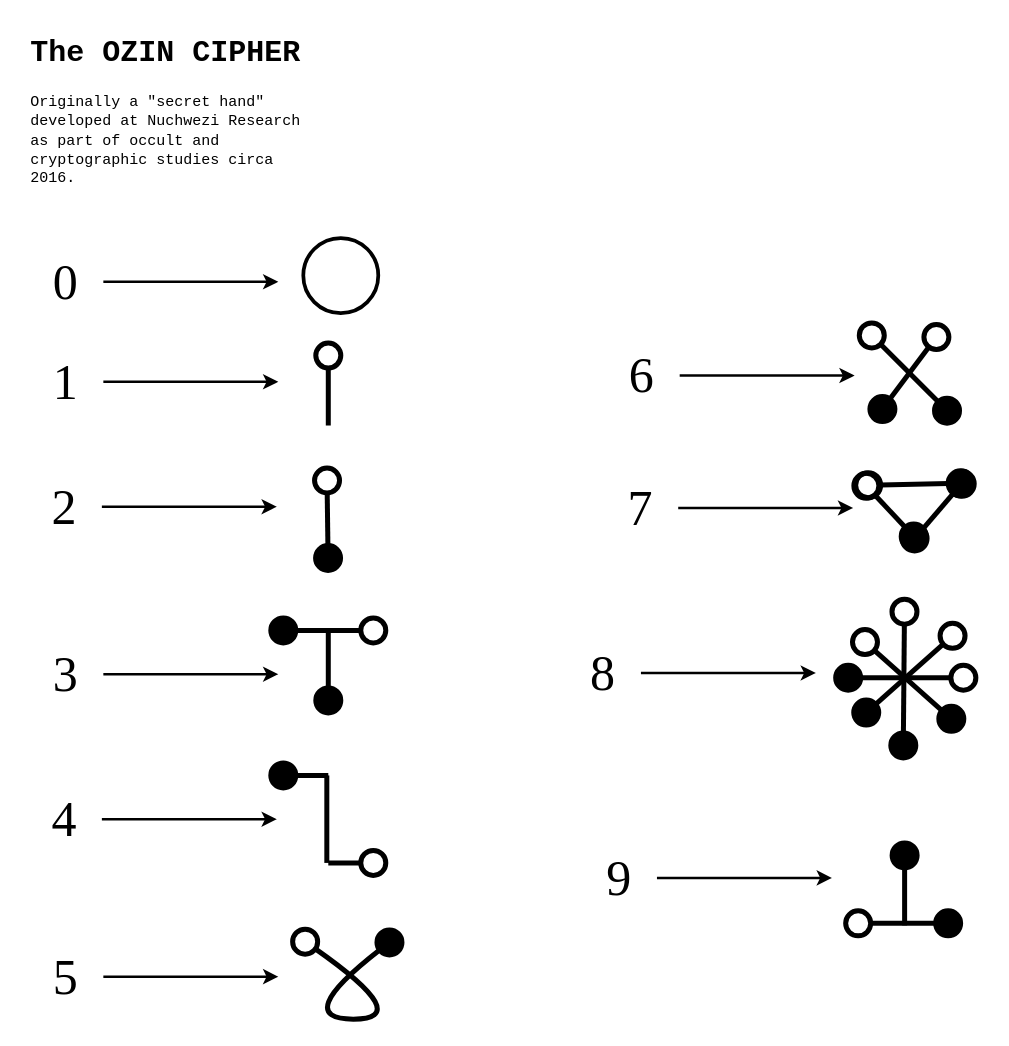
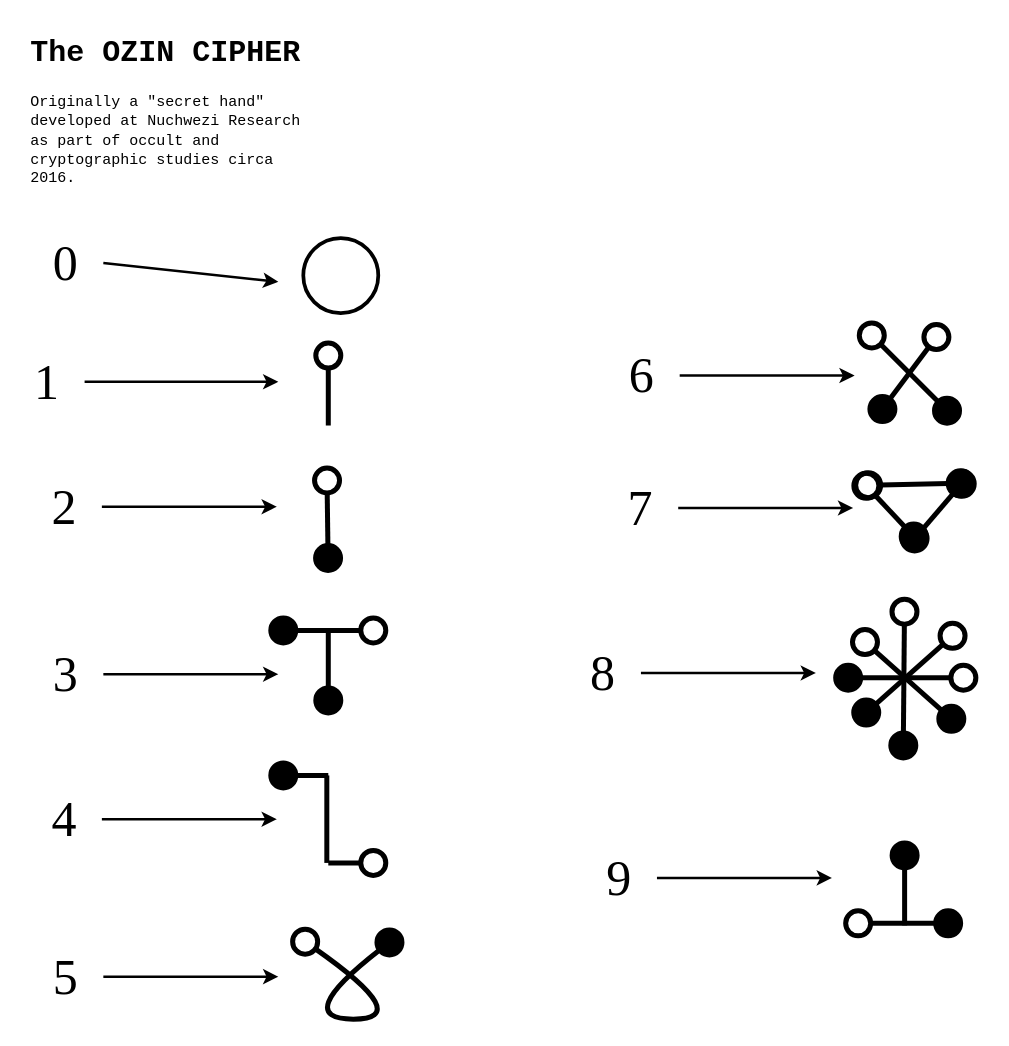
- <mxCell id="3" value="&lt;font style=&quot;font-size: 40px;&quot; face=&quot;Times New Roman&quot;&gt;0&lt;/font&gt;" style="text;html=1;align=center;verticalAlign=middle;whiteSpace=wrap;rounded=0;" vertex="1" parent="1"><mxGeometry x="22" y="210" width="60" height="30" as="geometry" /></mxCell>
+ <mxCell id="3" value="&lt;font style=&quot;font-size: 40px;&quot; face=&quot;Times New Roman&quot;&gt;0&lt;/font&gt;" style="text;html=1;align=center;verticalAlign=middle;whiteSpace=wrap;rounded=0;" vertex="1" parent="1"><mxGeometry x="22" y="195" width="60" height="30" as="geometry" /></mxCell>
- <mxCell id="5" value="&lt;font style=&quot;font-size: 40px;&quot; face=&quot;Times New Roman&quot;&gt;1&lt;/font&gt;" style="text;html=1;align=center;verticalAlign=middle;whiteSpace=wrap;rounded=0;" vertex="1" parent="1"><mxGeometry x="22" y="290" width="60" height="30" as="geometry" /></mxCell>
+ <mxCell id="5" value="&lt;font style=&quot;font-size: 40px;&quot; face=&quot;Times New Roman&quot;&gt;1&lt;/font&gt;" style="text;html=1;align=center;verticalAlign=middle;whiteSpace=wrap;rounded=0;" vertex="1" parent="1"><mxGeometry x="7" y="290" width="60" height="30" as="geometry" /></mxCell>
